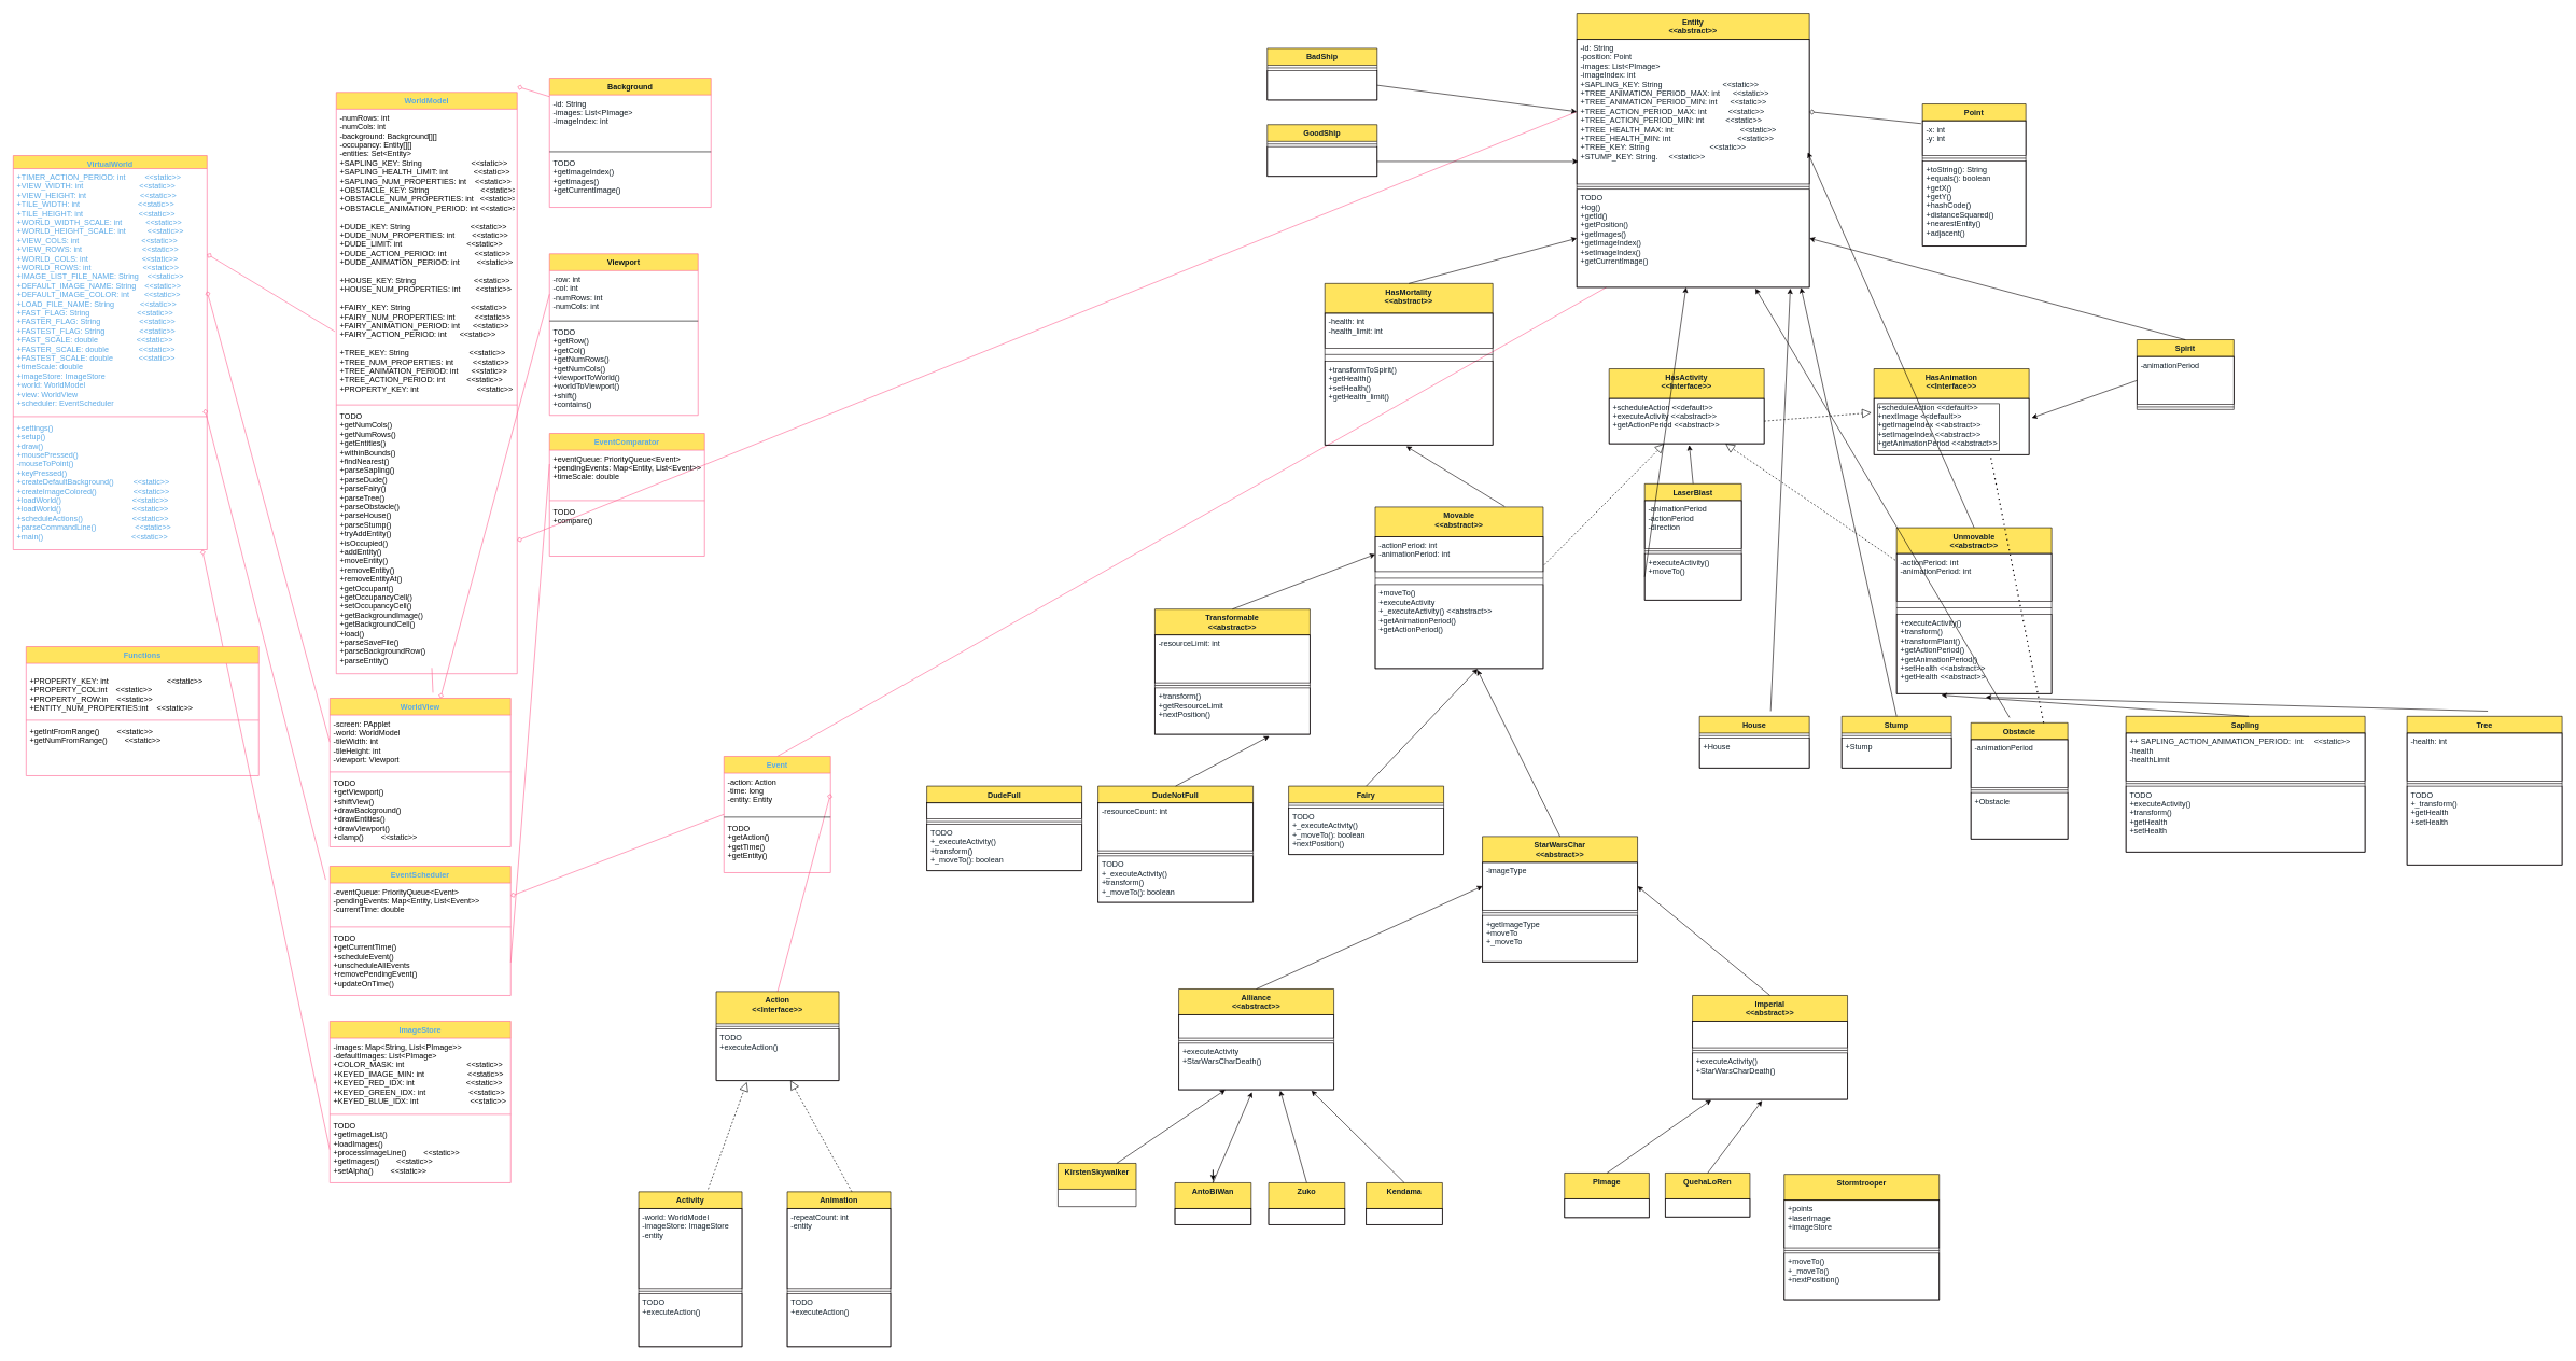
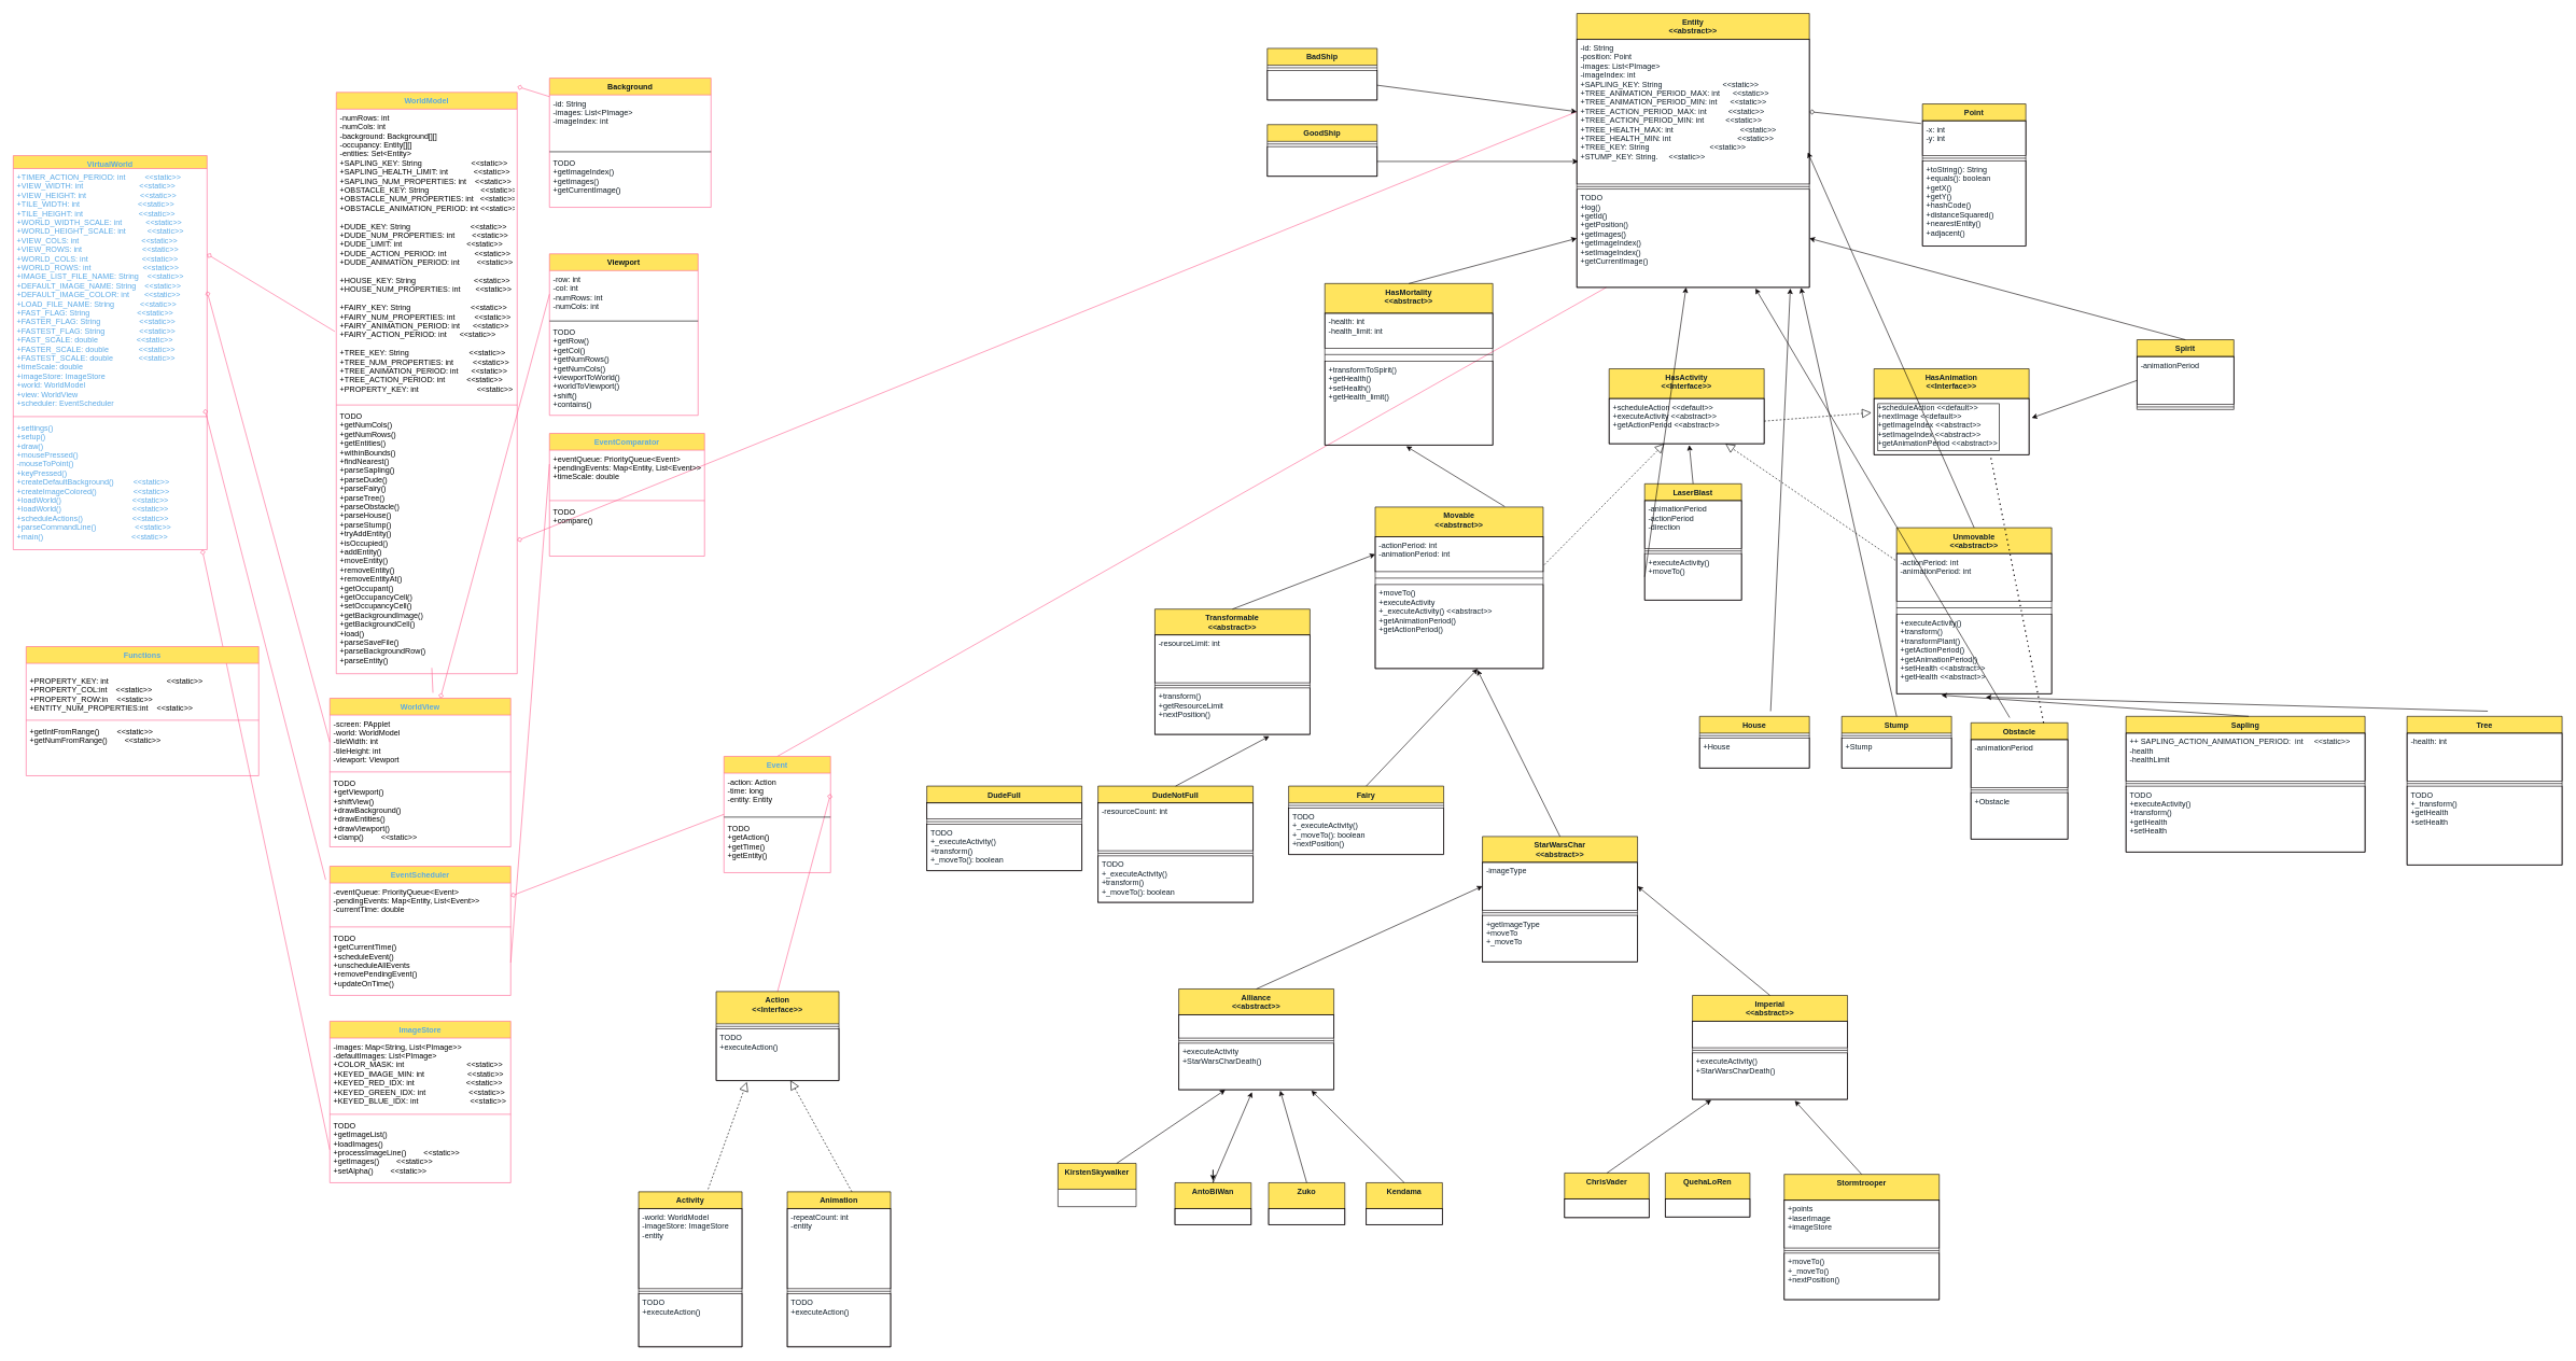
+ <mxCell id="195" value="" style="endArrow=classic;html=1;rounded=0;entryX=0.66;entryY=1.027;entryDx=0;entryDy=0;exitX=0.5;exitY=0;exitDx=0;exitDy=0;fontColor=#101E29;strokeColor=#0A0406;entryPerimeter=0;" edge="1" parent="1" source="162" target="149"><mxGeometry width="50" height="50" relative="1" as="geometry"><mxPoint x="2052.75" y="2130" as="sourcePoint" /><mxPoint x="2196" y="2024" as="targetPoint" /></mxGeometry></mxCell>
- <mxCell id="194" value="" style="endArrow=classic;html=1;rounded=0;entryX=0.449;entryY=1.027;entryDx=0;entryDy=0;exitX=0.5;exitY=0;exitDx=0;exitDy=0;fontColor=#101E29;strokeColor=#0A0406;entryPerimeter=0;" edge="1" parent="1" source="160" target="149"><mxGeometry width="50" height="50" relative="1" as="geometry"><mxPoint x="2002.75" y="2080" as="sourcePoint" /><mxPoint x="2146" y="1974" as="targetPoint" /></mxGeometry></mxCell>
- <mxCell id="150" value="PImage&#10;" style="swimlane;fontStyle=1;align=center;verticalAlign=top;childLayout=stackLayout;horizontal=1;startSize=40;horizontalStack=0;resizeParent=1;resizeParentMax=0;resizeLast=0;collapsible=1;marginBottom=0;hachureGap=4;pointerEvents=0;sketch=0;fontColor=#101E29;strokeColor=#0A0406;fillColor=#FFE45E;" vertex="1" parent="1"><mxGeometry x="2421" y="1815" width="131" height="69" as="geometry" /></mxCell>
+ <mxCell id="150" value="ChrisVader&#10;" style="swimlane;fontStyle=1;align=center;verticalAlign=top;childLayout=stackLayout;horizontal=1;startSize=40;horizontalStack=0;resizeParent=1;resizeParentMax=0;resizeLast=0;collapsible=1;marginBottom=0;hachureGap=4;pointerEvents=0;sketch=0;fontColor=#101E29;strokeColor=#0A0406;fillColor=#FFE45E;" vertex="1" parent="1"><mxGeometry x="2421" y="1815" width="131" height="69" as="geometry" /></mxCell>
